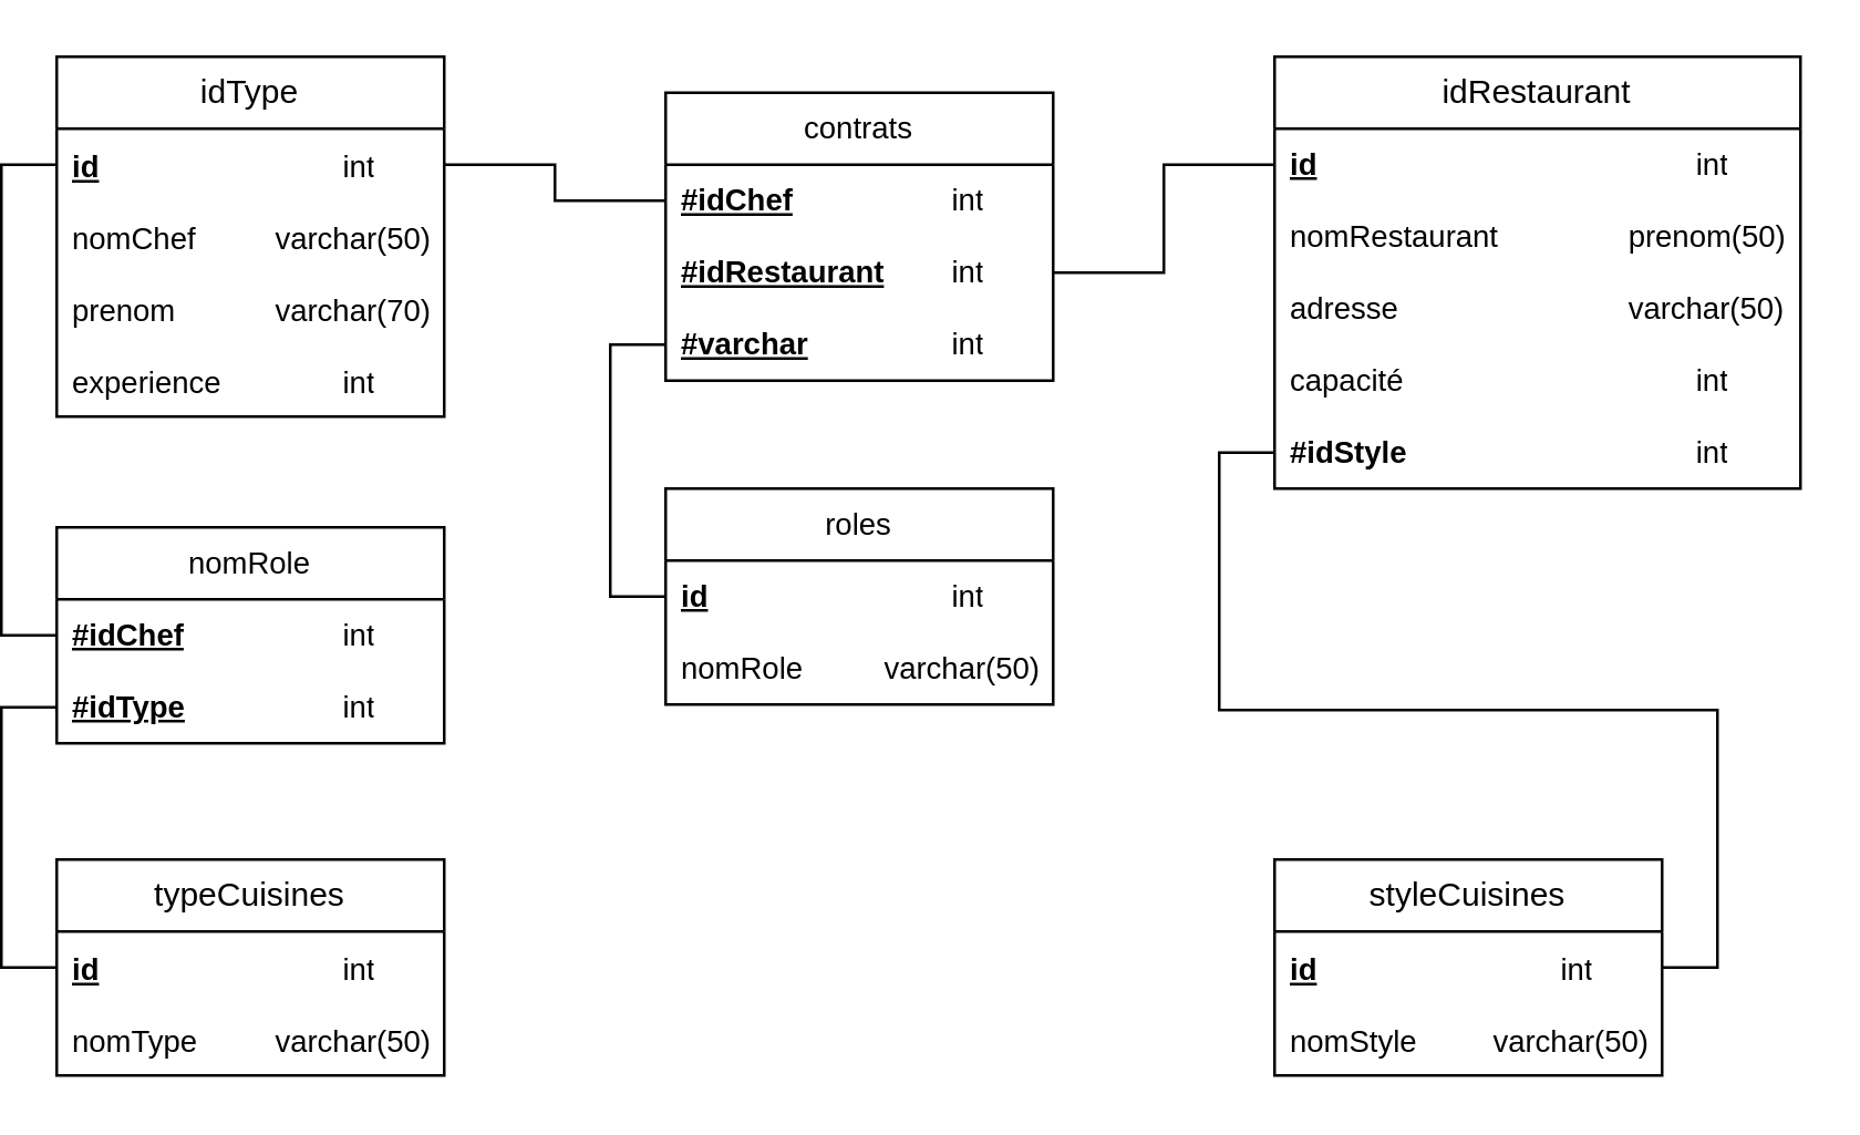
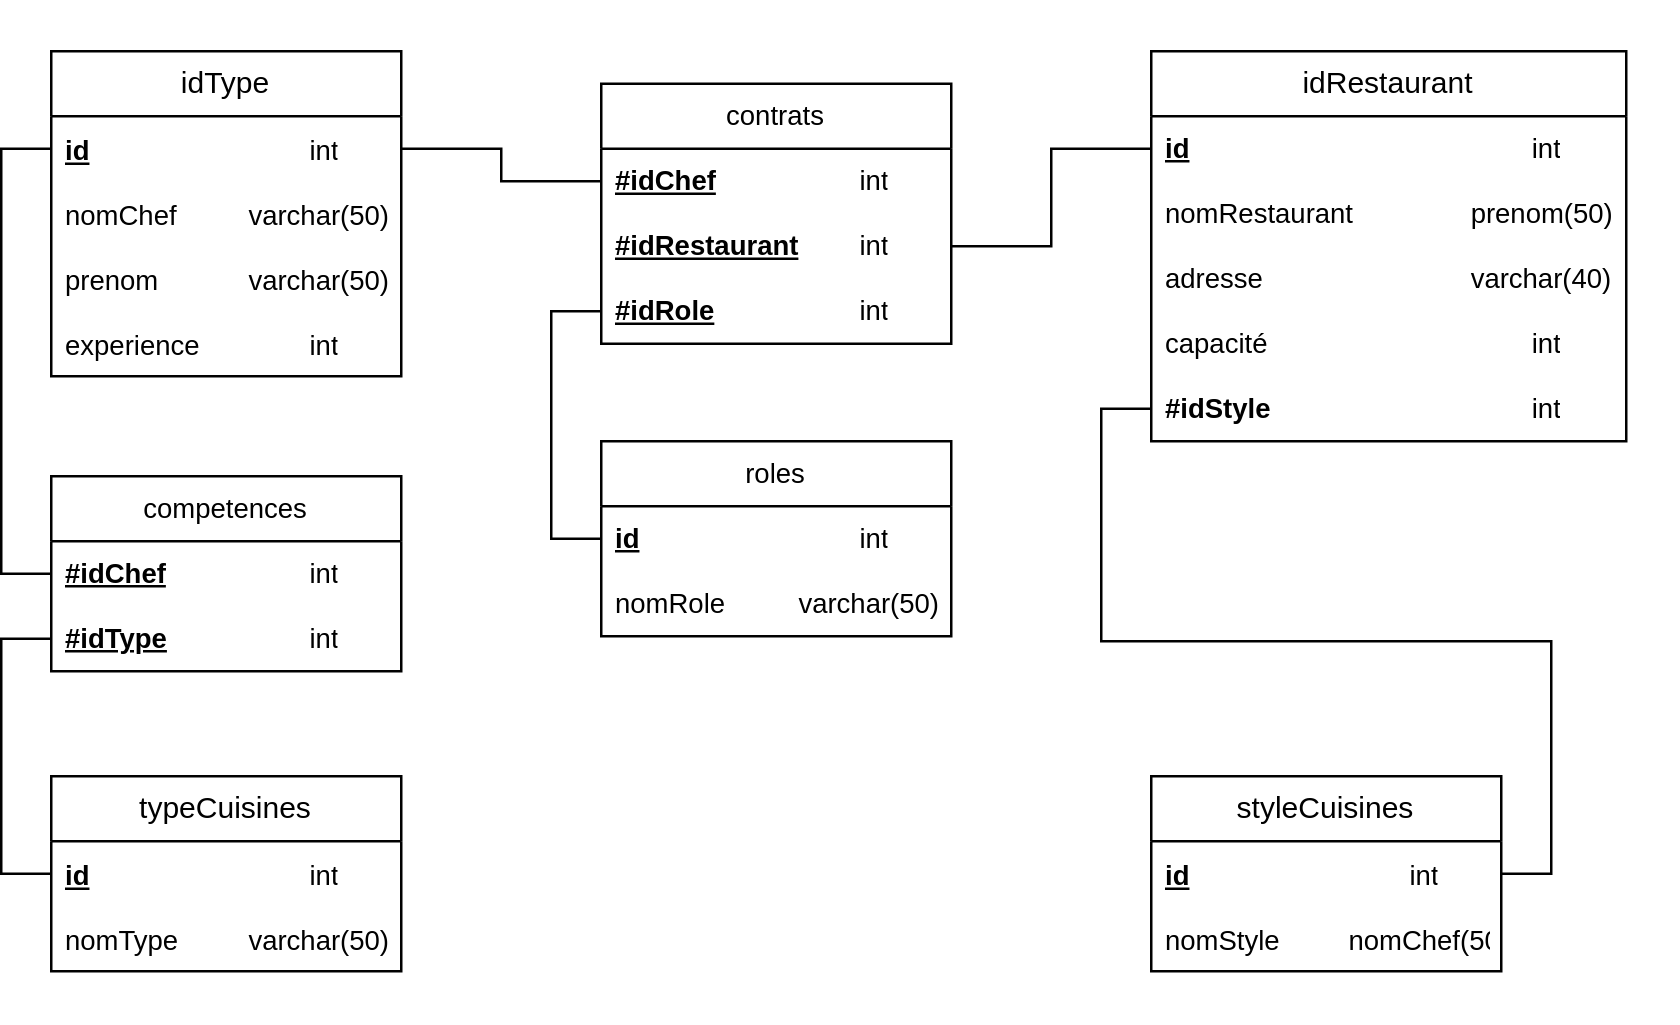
- <mxCell id="8" value="adresse&lt;span style=&quot;white-space: pre;&quot;&gt;&#09;&lt;/span&gt;&lt;span style=&quot;white-space: pre;&quot;&gt;&#09;&lt;/span&gt;&lt;span style=&quot;white-space: pre;&quot;&gt;&#09;&lt;/span&gt;&lt;span style=&quot;white-space: pre;&quot;&gt;&#09;&lt;/span&gt;varchar(50)" style="text;strokeColor=none;fillColor=none;align=left;verticalAlign=top;spacingLeft=4;spacingRight=4;overflow=hidden;rotatable=0;points=[[0,0.5],[1,0.5]];portConstraint=eastwest;whiteSpace=wrap;html=1;fontSize=11;" vertex="1" parent="5"><mxGeometry y="78" width="190" height="26" as="geometry" /></mxCell>
+ <mxCell id="8" value="adresse&lt;span style=&quot;white-space: pre;&quot;&gt;&#09;&lt;/span&gt;&lt;span style=&quot;white-space: pre;&quot;&gt;&#09;&lt;/span&gt;&lt;span style=&quot;white-space: pre;&quot;&gt;&#09;&lt;/span&gt;&lt;span style=&quot;white-space: pre;&quot;&gt;&#09;&lt;/span&gt;varchar(40)" style="text;strokeColor=none;fillColor=none;align=left;verticalAlign=top;spacingLeft=4;spacingRight=4;overflow=hidden;rotatable=0;points=[[0,0.5],[1,0.5]];portConstraint=eastwest;whiteSpace=wrap;html=1;fontSize=11;" vertex="1" parent="5"><mxGeometry y="78" width="190" height="26" as="geometry" /></mxCell>
- <mxCell id="14" value="&lt;font style=&quot;font-size: 11px;&quot;&gt;prenom&lt;span style=&quot;white-space: pre;&quot;&gt;&#09;&lt;/span&gt;&lt;span style=&quot;white-space: pre;&quot;&gt;&#09;&lt;/span&gt;varchar(70)&lt;/font&gt;" style="text;strokeColor=none;fillColor=none;align=left;verticalAlign=top;spacingLeft=4;spacingRight=4;overflow=hidden;rotatable=0;points=[[0,0.5],[1,0.5]];portConstraint=eastwest;whiteSpace=wrap;html=1;" vertex="1" parent="11"><mxGeometry y="78" width="140" height="26" as="geometry" /></mxCell>
+ <mxCell id="14" value="&lt;font style=&quot;font-size: 11px;&quot;&gt;prenom&lt;span style=&quot;white-space: pre;&quot;&gt;&#09;&lt;/span&gt;&lt;span style=&quot;white-space: pre;&quot;&gt;&#09;&lt;/span&gt;varchar(50)&lt;/font&gt;" style="text;strokeColor=none;fillColor=none;align=left;verticalAlign=top;spacingLeft=4;spacingRight=4;overflow=hidden;rotatable=0;points=[[0,0.5],[1,0.5]];portConstraint=eastwest;whiteSpace=wrap;html=1;" vertex="1" parent="11"><mxGeometry y="78" width="140" height="26" as="geometry" /></mxCell>
- <mxCell id="23" value="&lt;u&gt;&lt;b&gt;#varchar&lt;/b&gt;&lt;/u&gt;&lt;span style=&quot;white-space: pre;&quot;&gt;&#09;&lt;/span&gt;&lt;span style=&quot;white-space: pre;&quot;&gt;&#09;&lt;/span&gt;&lt;span style=&quot;white-space: pre;&quot;&gt;&#09;int&lt;/span&gt;" style="text;strokeColor=none;fillColor=none;align=left;verticalAlign=top;spacingLeft=4;spacingRight=4;overflow=hidden;rotatable=0;points=[[0,0.5],[1,0.5]];portConstraint=eastwest;whiteSpace=wrap;html=1;fontFamily=Helvetica;fontSize=11;fontColor=default;labelBackgroundColor=default;" vertex="1" parent="20"><mxGeometry y="78" width="140" height="26" as="geometry" /></mxCell>
+ <mxCell id="23" value="&lt;u&gt;&lt;b&gt;#idRole&lt;/b&gt;&lt;/u&gt;&lt;span style=&quot;white-space: pre;&quot;&gt;&#09;&lt;/span&gt;&lt;span style=&quot;white-space: pre;&quot;&gt;&#09;&lt;/span&gt;&lt;span style=&quot;white-space: pre;&quot;&gt;&#09;int&lt;/span&gt;" style="text;strokeColor=none;fillColor=none;align=left;verticalAlign=top;spacingLeft=4;spacingRight=4;overflow=hidden;rotatable=0;points=[[0,0.5],[1,0.5]];portConstraint=eastwest;whiteSpace=wrap;html=1;fontFamily=Helvetica;fontSize=11;fontColor=default;labelBackgroundColor=default;" vertex="1" parent="20"><mxGeometry y="78" width="140" height="26" as="geometry" /></mxCell>
- <mxCell id="26" value="nomRole" style="swimlane;fontStyle=0;childLayout=stackLayout;horizontal=1;startSize=26;fillColor=none;horizontalStack=0;resizeParent=1;resizeParentMax=0;resizeLast=0;collapsible=1;marginBottom=0;whiteSpace=wrap;html=1;fontFamily=Helvetica;fontSize=11;fontColor=default;labelBackgroundColor=default;" vertex="1" parent="1"><mxGeometry x="20" y="190" width="140" height="78" as="geometry" /></mxCell>
+ <mxCell id="26" value="competences" style="swimlane;fontStyle=0;childLayout=stackLayout;horizontal=1;startSize=26;fillColor=none;horizontalStack=0;resizeParent=1;resizeParentMax=0;resizeLast=0;collapsible=1;marginBottom=0;whiteSpace=wrap;html=1;fontFamily=Helvetica;fontSize=11;fontColor=default;labelBackgroundColor=default;" vertex="1" parent="1"><mxGeometry x="20" y="190" width="140" height="78" as="geometry" /></mxCell>
- <mxCell id="4" value="&lt;font style=&quot;font-size: 11px;&quot;&gt;nomStyle&lt;span style=&quot;white-space: pre;&quot;&gt;&#09;&lt;/span&gt;&lt;span style=&quot;white-space: pre;&quot;&gt;&#09;&lt;/span&gt;varchar(50)&lt;/font&gt;" style="text;strokeColor=none;fillColor=none;align=left;verticalAlign=top;spacingLeft=4;spacingRight=4;overflow=hidden;rotatable=0;points=[[0,0.5],[1,0.5]];portConstraint=eastwest;whiteSpace=wrap;html=1;" vertex="1" parent="2"><mxGeometry y="52" width="140" height="26" as="geometry" /></mxCell>
+ <mxCell id="4" value="&lt;font style=&quot;font-size: 11px;&quot;&gt;nomStyle&lt;span style=&quot;white-space: pre;&quot;&gt;&#09;&lt;/span&gt;&lt;span style=&quot;white-space: pre;&quot;&gt;&#09;&lt;/span&gt;nomChef(50)&lt;/font&gt;" style="text;strokeColor=none;fillColor=none;align=left;verticalAlign=top;spacingLeft=4;spacingRight=4;overflow=hidden;rotatable=0;points=[[0,0.5],[1,0.5]];portConstraint=eastwest;whiteSpace=wrap;html=1;" vertex="1" parent="2"><mxGeometry y="52" width="140" height="26" as="geometry" /></mxCell>
